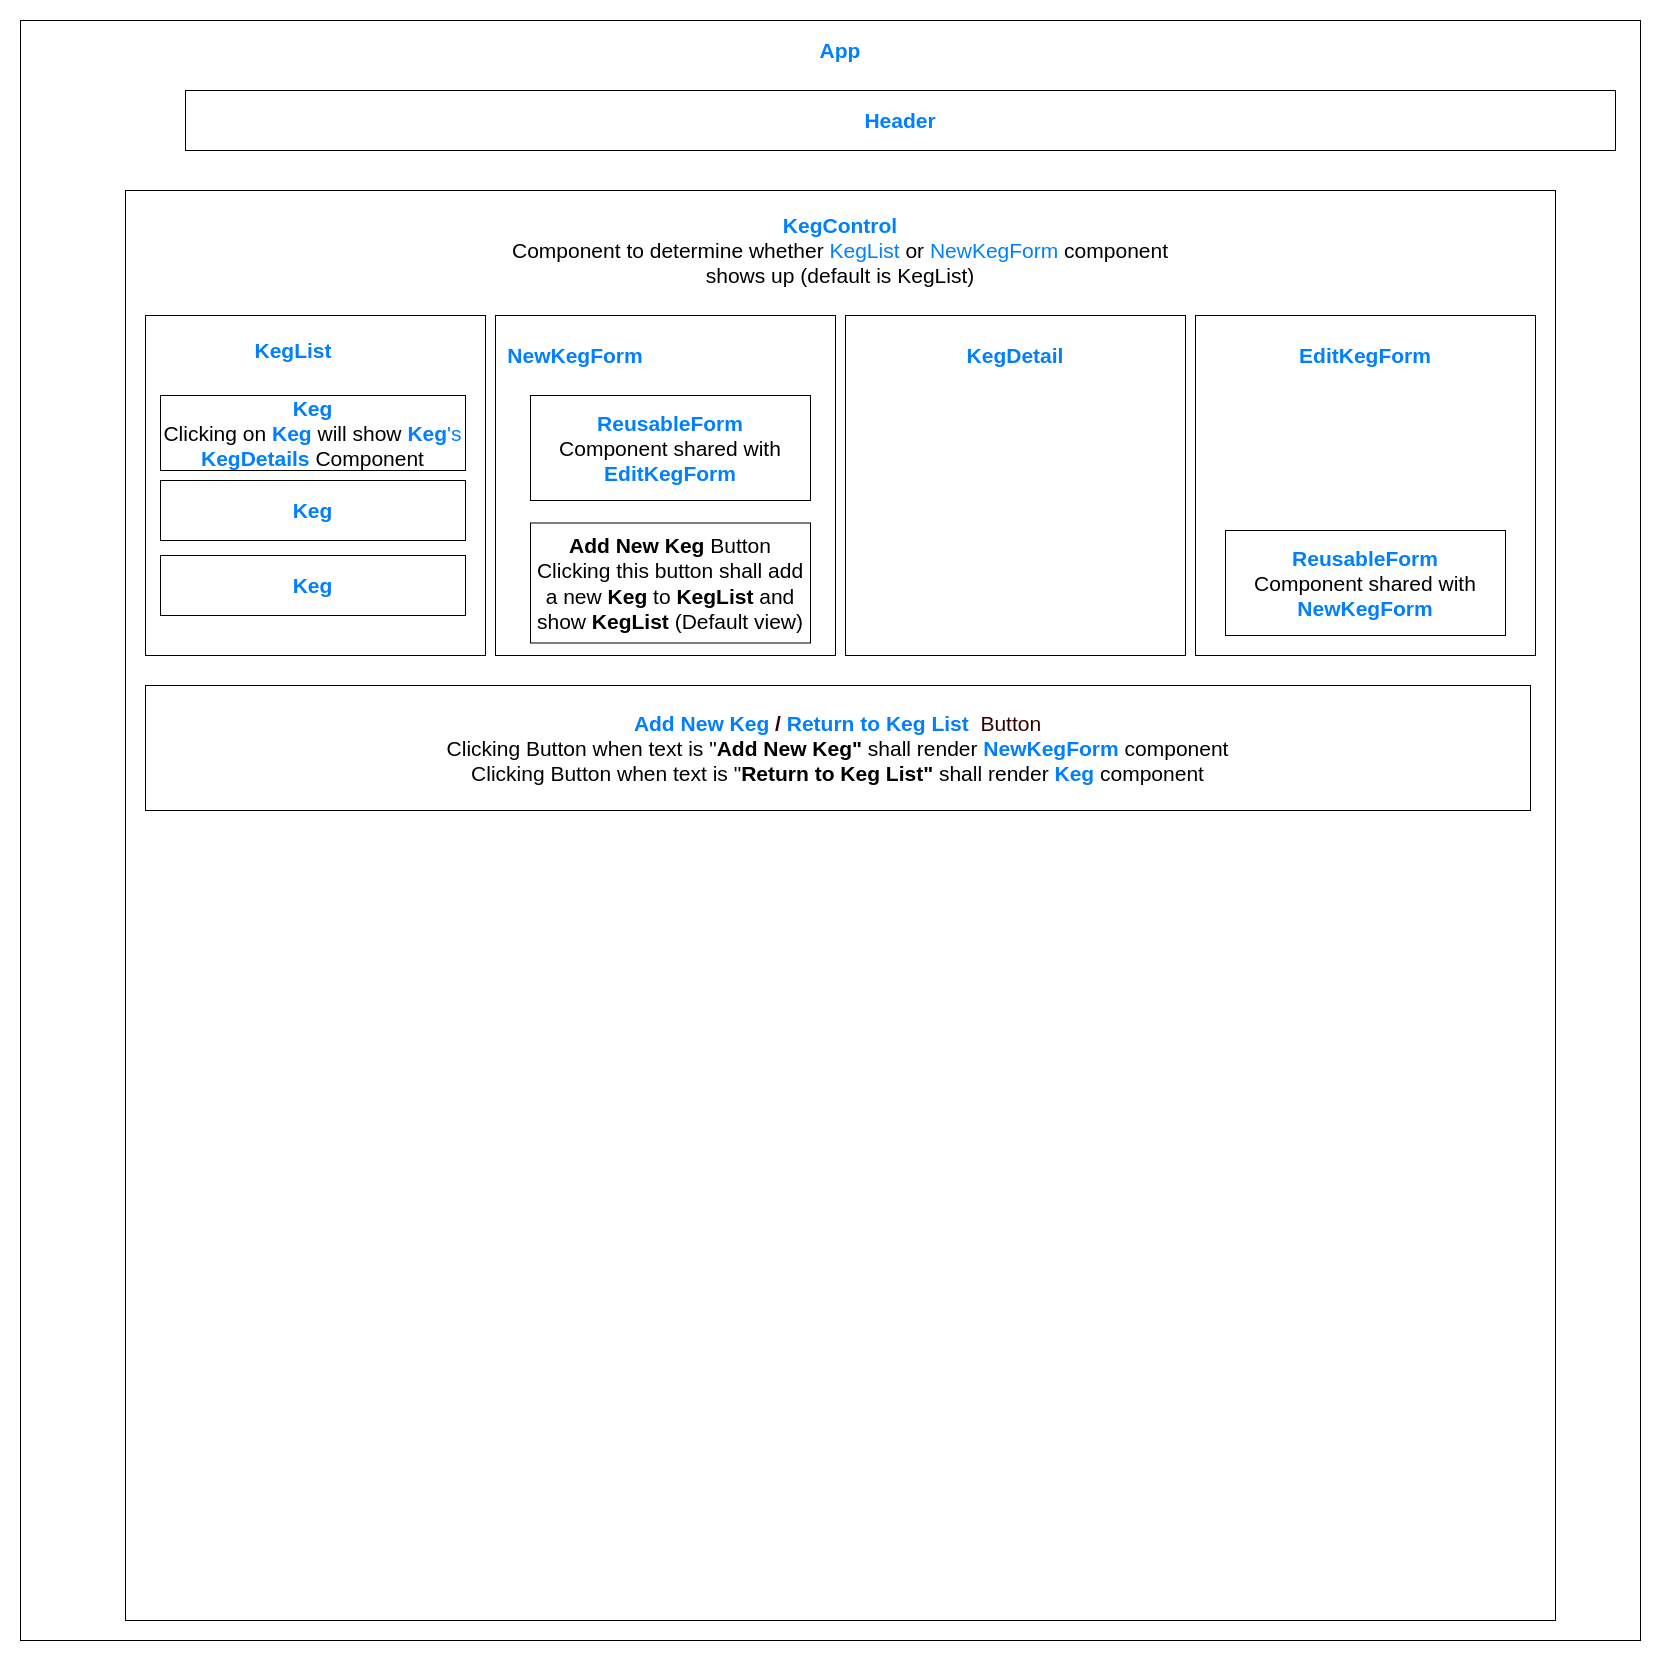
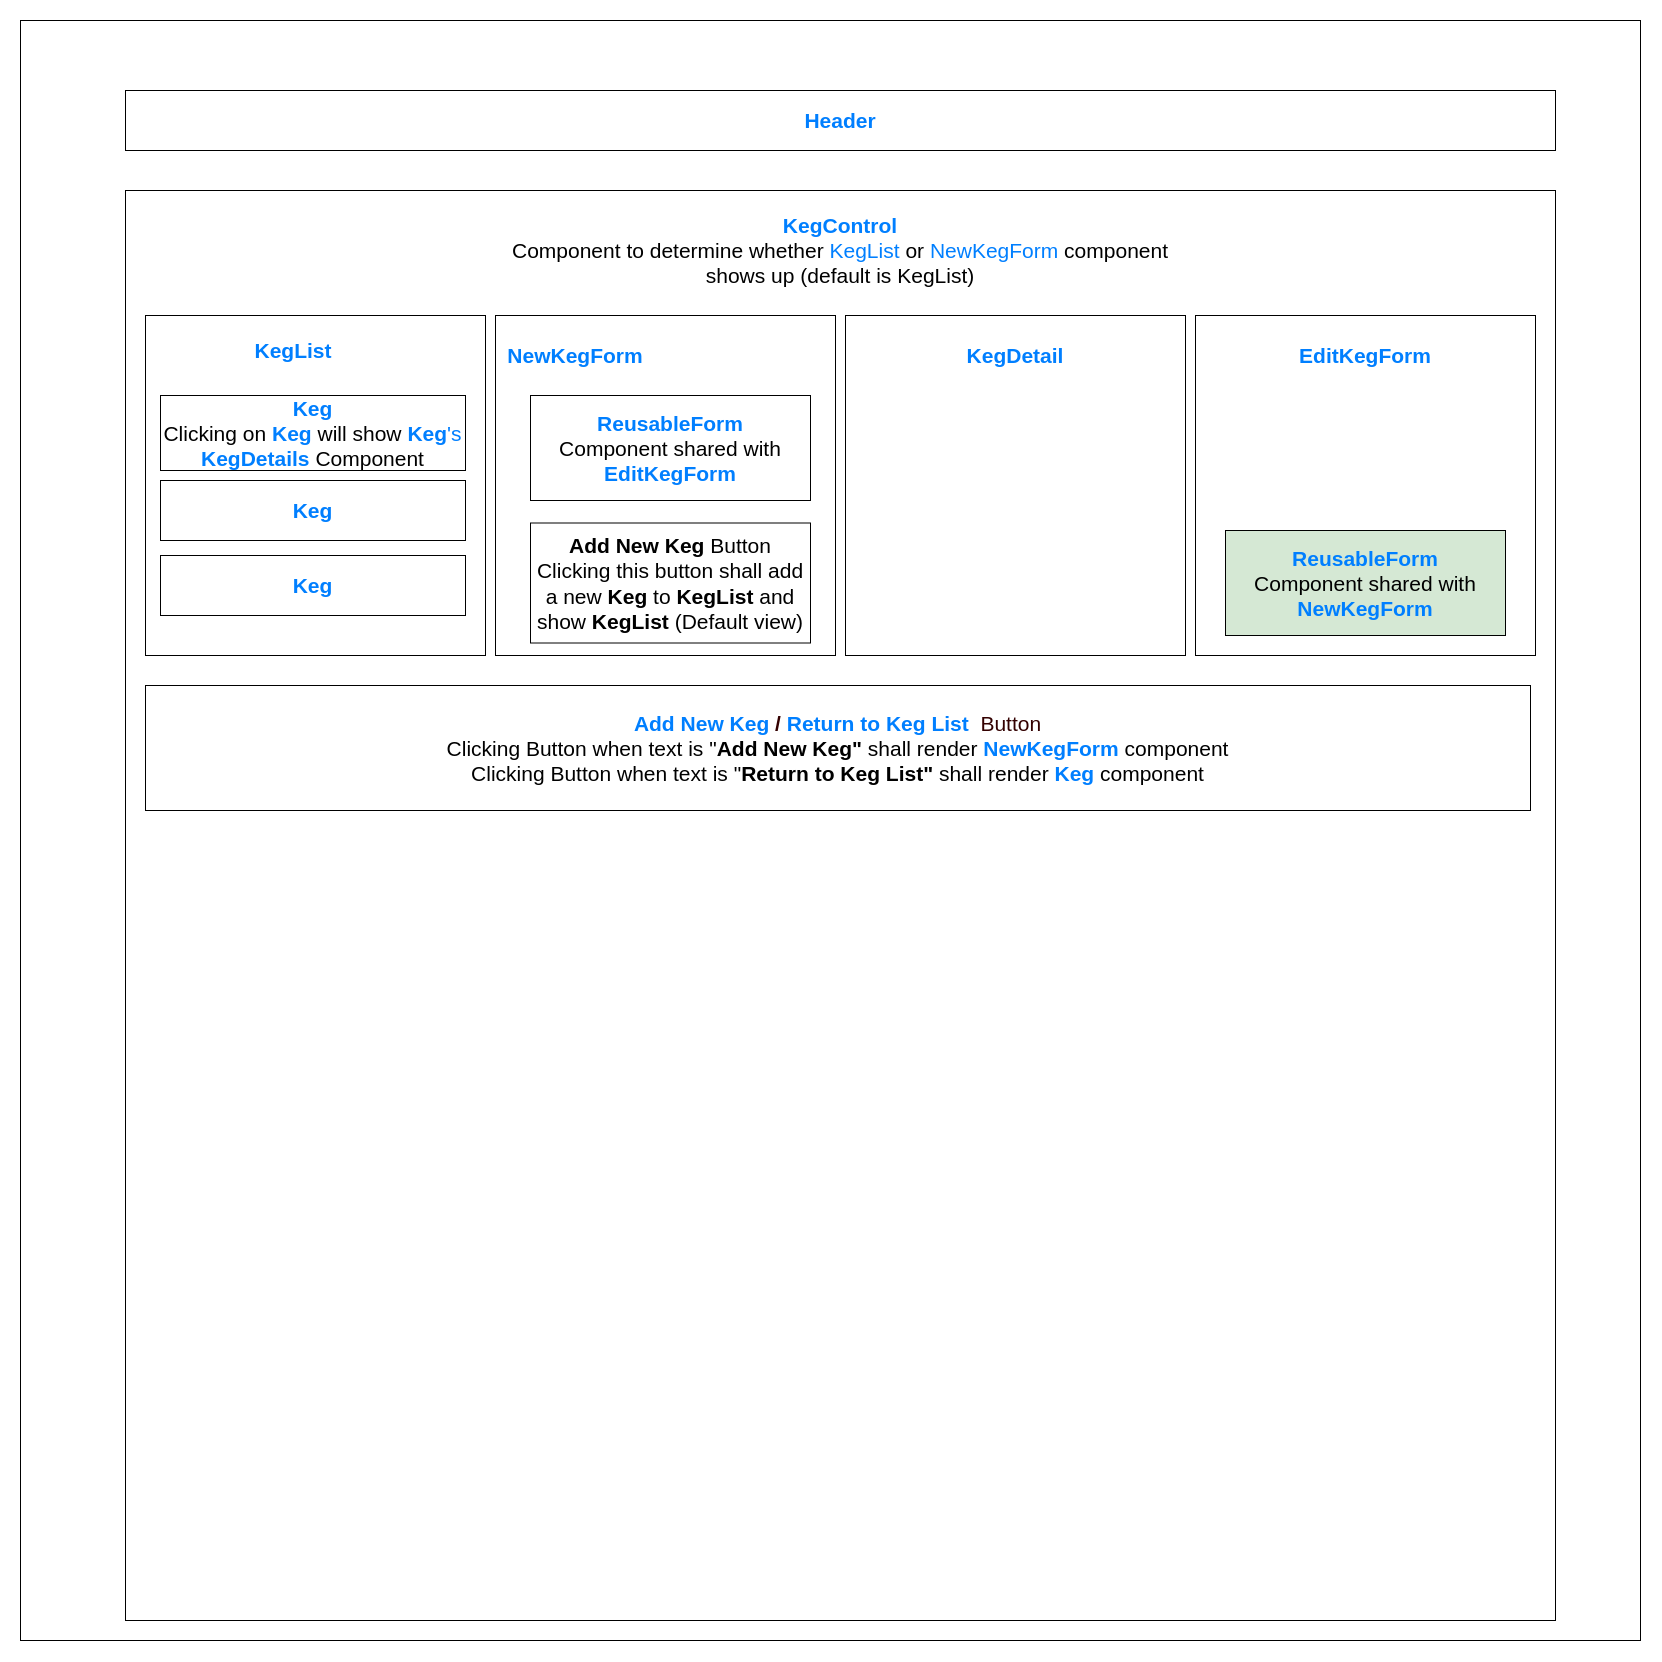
- <mxCell id="5" value="&lt;b style=&quot;font-size: 21px&quot;&gt;&lt;font style=&quot;font-size: 21px&quot; color=&quot;#007fff&quot;&gt;App&lt;/font&gt;&lt;/b&gt;" style="text;html=1;strokeColor=none;fillColor=none;align=center;verticalAlign=middle;whiteSpace=wrap;rounded=0;glass=0;fontSize=21;" vertex="1" parent="1"><mxGeometry x="820" y="40" width="40" height="20" as="geometry" /></mxCell>
- <mxCell id="6" value="&lt;font style=&quot;font-size: 21px&quot; color=&quot;#007fff&quot;&gt;&lt;b style=&quot;font-size: 21px&quot;&gt;Header&lt;/b&gt;&lt;/font&gt;" style="rounded=0;whiteSpace=wrap;html=1;glass=0;fontSize=21;align=center;" vertex="1" parent="1"><mxGeometry x="185" y="90" width="1430" height="60" as="geometry" /></mxCell>
+ <mxCell id="6" value="&lt;font style=&quot;font-size: 21px&quot; color=&quot;#007fff&quot;&gt;&lt;b style=&quot;font-size: 21px&quot;&gt;Header&lt;/b&gt;&lt;/font&gt;" style="rounded=0;whiteSpace=wrap;html=1;glass=0;fontSize=21;align=center;" vertex="1" parent="1"><mxGeometry x="125" y="90" width="1430" height="60" as="geometry" /></mxCell>
- <mxCell id="20" value="&lt;font style=&quot;font-size: 21px&quot; color=&quot;#007fff&quot;&gt;&lt;b style=&quot;font-size: 21px&quot;&gt;ReusableForm&lt;/b&gt;&lt;/font&gt;&lt;br style=&quot;font-size: 21px&quot;&gt;Component shared with &lt;font style=&quot;font-size: 21px&quot; color=&quot;#007fff&quot;&gt;&lt;b style=&quot;font-size: 21px&quot;&gt;New&lt;font style=&quot;font-size: 21px&quot;&gt;KegForm&lt;/font&gt;&lt;/b&gt;&lt;/font&gt;" style="rounded=0;whiteSpace=wrap;html=1;glass=0;fontSize=21;" vertex="1" parent="1"><mxGeometry x="1225" y="530" width="280" height="105" as="geometry" /></mxCell>
+ <mxCell id="20" value="&lt;font style=&quot;font-size: 21px&quot; color=&quot;#007fff&quot;&gt;&lt;b style=&quot;font-size: 21px&quot;&gt;ReusableForm&lt;/b&gt;&lt;/font&gt;&lt;br style=&quot;font-size: 21px&quot;&gt;Component shared with &lt;font style=&quot;font-size: 21px&quot; color=&quot;#007fff&quot;&gt;&lt;b style=&quot;font-size: 21px&quot;&gt;New&lt;font style=&quot;font-size: 21px&quot;&gt;KegForm&lt;/font&gt;&lt;/b&gt;&lt;/font&gt;" style="rounded=0;whiteSpace=wrap;html=1;glass=0;fontSize=21;fillColor=#d5e8d4;" vertex="1" parent="1"><mxGeometry x="1225" y="530" width="280" height="105" as="geometry" /></mxCell>
